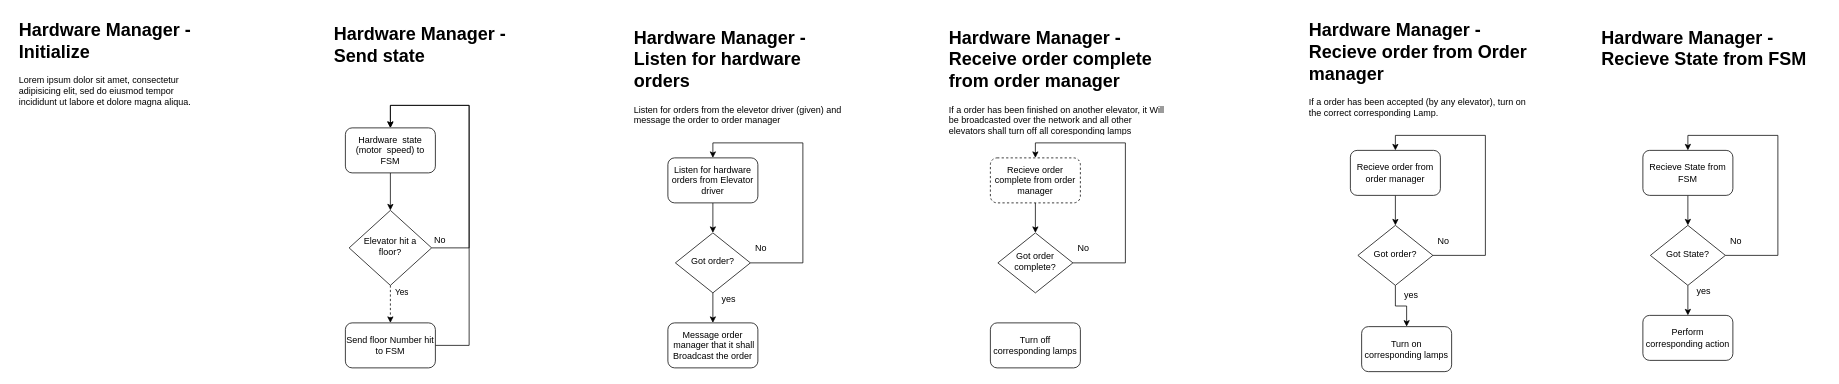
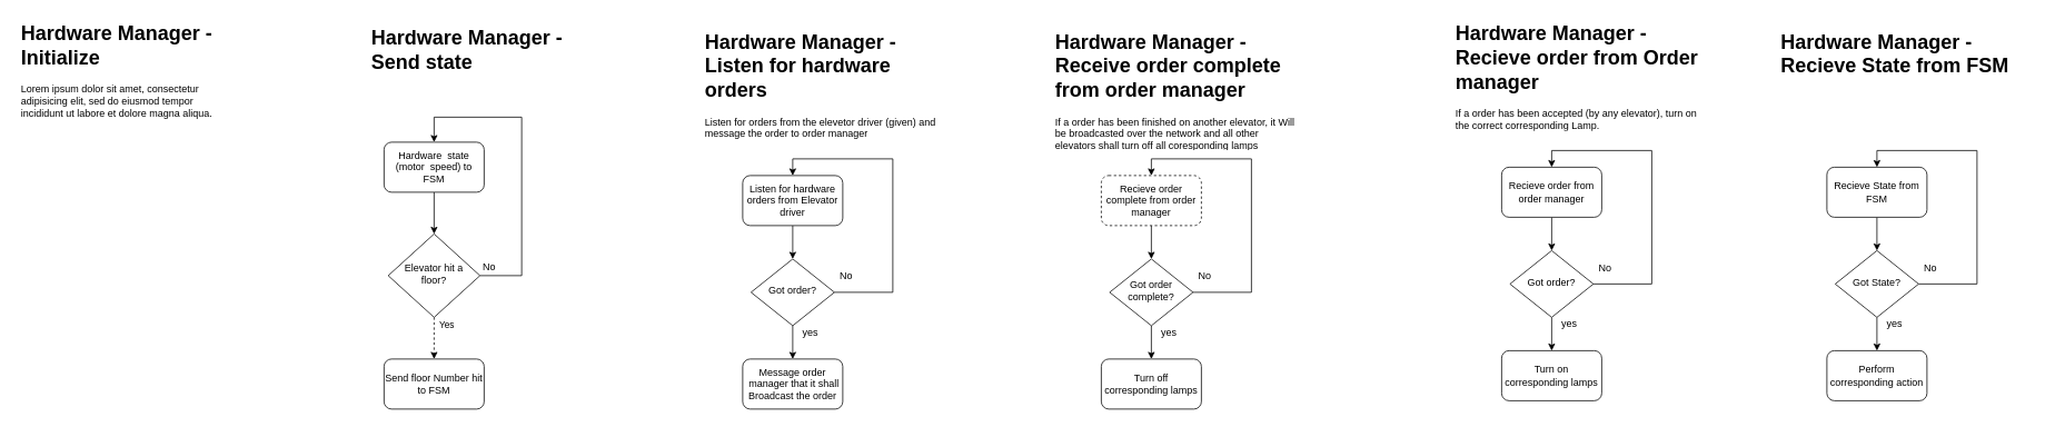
+ <mxCell id="15" value="" style="edgeStyle=orthogonalEdgeStyle;rounded=0;orthogonalLoop=1;jettySize=auto;html=1;" edge="1" parent="1" source="19" target="20"><mxGeometry relative="1" as="geometry" /></mxCell>
+ <mxCell id="16" value="yes" style="text;html=1;align=center;verticalAlign=middle;resizable=0;points=[];labelBackgroundColor=#ffffff;" vertex="1" connectable="0" parent="15"><mxGeometry x="-0.655" relative="1" as="geometry"><mxPoint x="20" as="offset" /></mxGeometry></mxCell>
- <mxCell id="37" style="edgeStyle=orthogonalEdgeStyle;rounded=0;orthogonalLoop=1;jettySize=auto;html=1;entryX=0.5;entryY=0;entryDx=0;entryDy=0;" edge="1" parent="1" source="38" target="32"><mxGeometry relative="1" as="geometry"><Array as="points"><mxPoint x="625" y="460" /><mxPoint x="625" y="140" /><mxPoint x="520" y="140" /></Array></mxGeometry></mxCell>
- <mxCell id="29" value="Turn on corresponding lamps" style="rounded=1;whiteSpace=wrap;html=1;fontSize=12;glass=0;strokeWidth=1;shadow=0;" vertex="1" parent="1"><mxGeometry x="1815" y="435" width="120" height="60" as="geometry" /></mxCell>
+ <mxCell id="29" value="Turn on corresponding lamps" style="rounded=1;whiteSpace=wrap;html=1;fontSize=12;glass=0;strokeWidth=1;shadow=0;" vertex="1" parent="1"><mxGeometry x="1800" y="420" width="120" height="60" as="geometry" /></mxCell>
